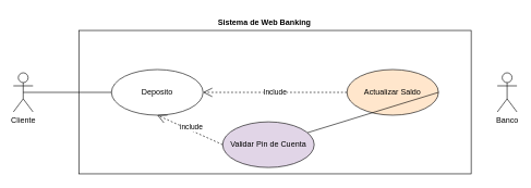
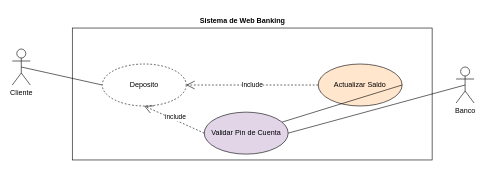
- <mxCell id="3" value="Cliente" style="shape=umlActor;verticalLabelPosition=bottom;verticalAlign=top;html=1;" parent="1" vertex="1"><mxGeometry x="20" y="111" width="30" height="60" as="geometry" /></mxCell>
+ <mxCell id="3" value="Cliente" style="shape=umlActor;verticalLabelPosition=bottom;verticalAlign=top;html=1;" parent="1" vertex="1"><mxGeometry x="20" y="81" width="30" height="60" as="geometry" /></mxCell>
- <mxCell id="7" value="Deposito" style="ellipse;whiteSpace=wrap;html=1;" parent="1" vertex="1"><mxGeometry x="170" y="106" width="140" height="70" as="geometry" /></mxCell>
+ <mxCell id="7" value="Deposito" style="ellipse;whiteSpace=wrap;html=1;dashed=1;" parent="1" vertex="1"><mxGeometry x="170" y="106" width="140" height="70" as="geometry" /></mxCell>
+ <mxCell id="11" value="" style="endArrow=none;html=1;rounded=0;entryX=0.5;entryY=0.5;entryDx=0;entryDy=0;entryPerimeter=0;exitX=1;exitY=0.5;exitDx=0;exitDy=0;" parent="1" source="12" target="5" edge="1"><mxGeometry width="50" height="50" relative="1" as="geometry"><mxPoint x="265" y="306.25" as="sourcePoint" /><mxPoint x="765" y="116" as="targetPoint" /></mxGeometry></mxCell>
